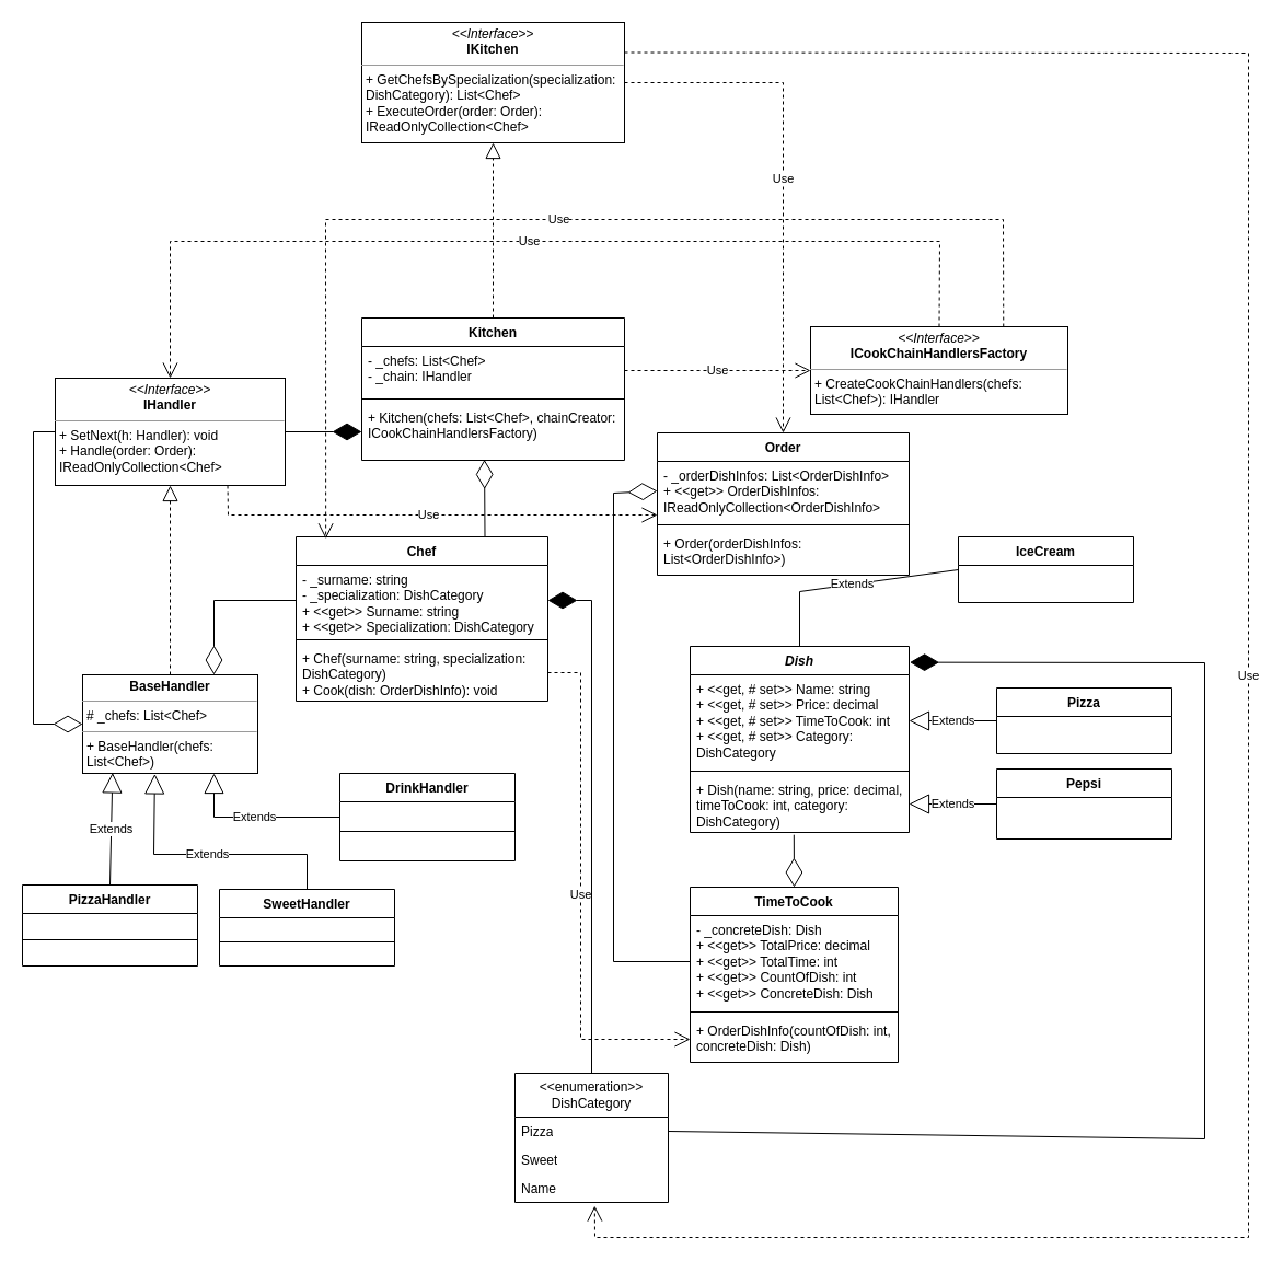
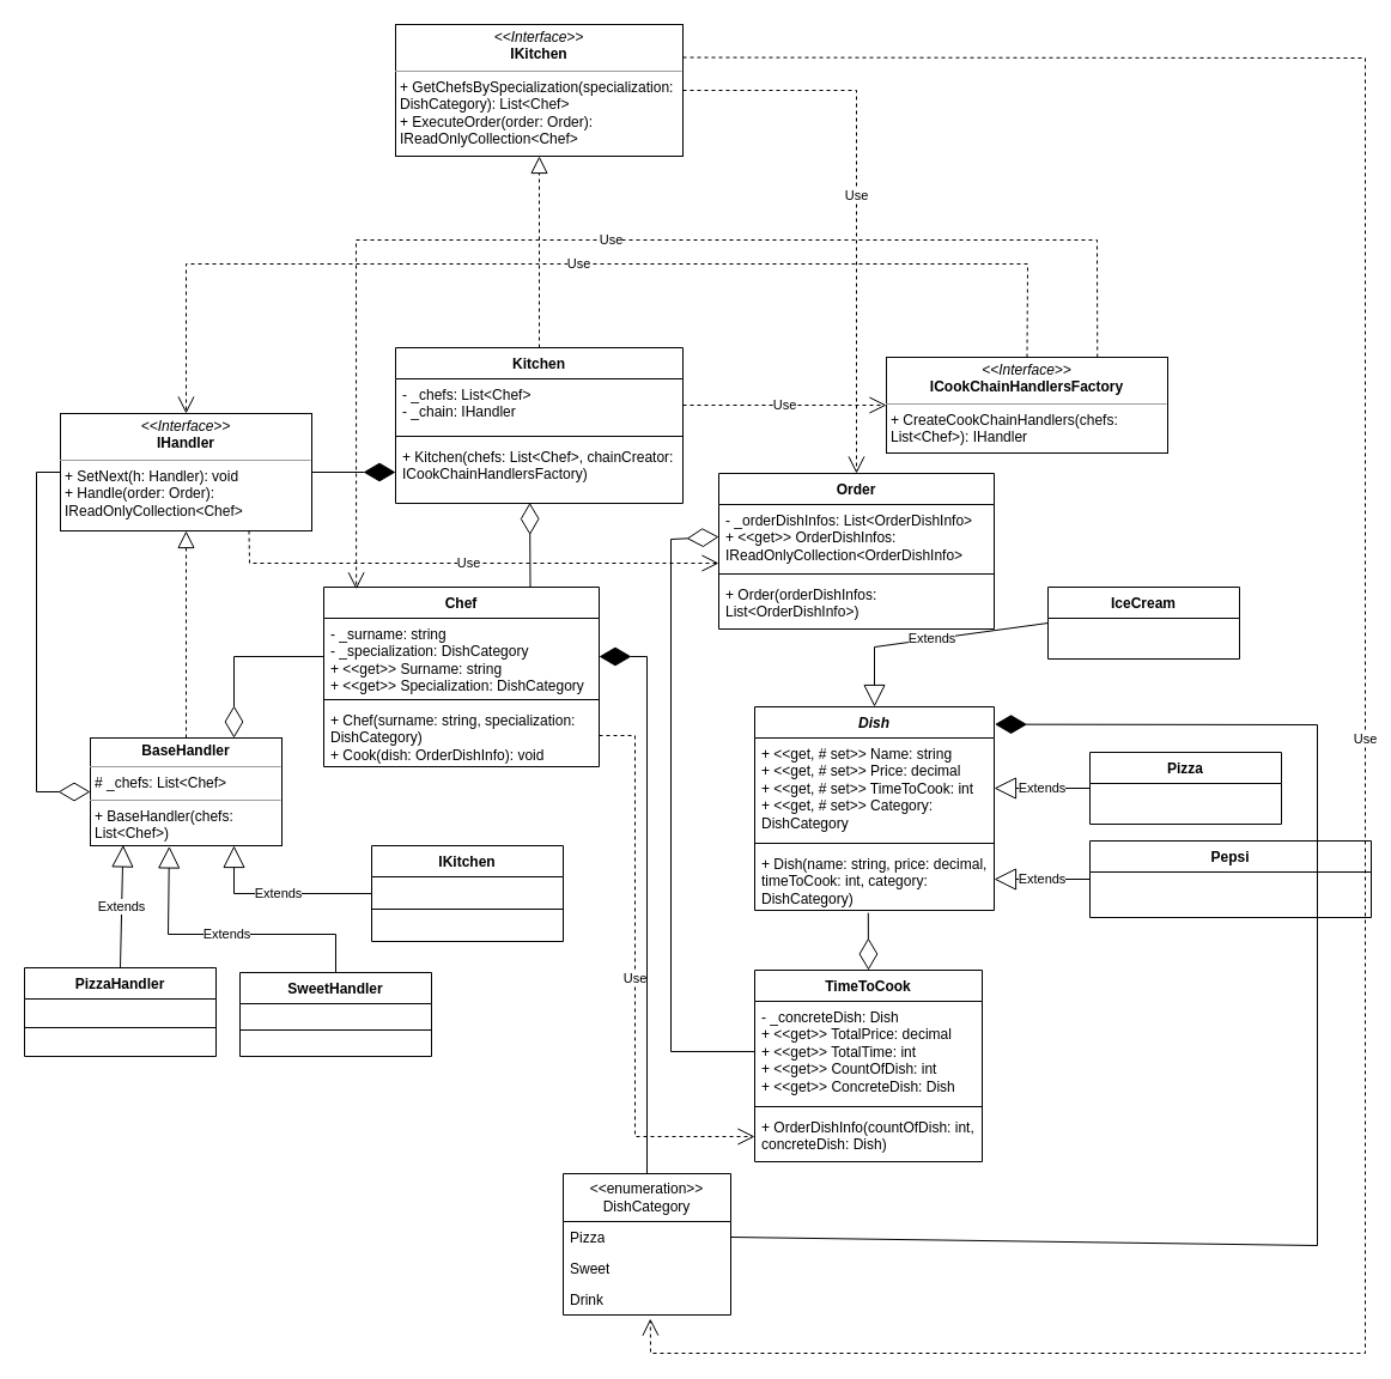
- <mxCell id="25" value="Extends" style="endArrow=none;endSize=16;endFill=0;html=1;rounded=0;exitX=0;exitY=0.5;exitDx=0;exitDy=0;entryX=0.5;entryY=0;entryDx=0;entryDy=0;" parent="1" source="21" target="40" edge="1"><mxGeometry width="160" relative="1" as="geometry"><mxPoint x="819.84" y="527.19" as="sourcePoint" /><mxPoint x="700" y="560" as="targetPoint" /><Array as="points"><mxPoint x="730" y="540" /></Array></mxGeometry></mxCell>
+ <mxCell id="25" value="Extends" style="endArrow=block;endSize=16;endFill=0;html=1;rounded=0;exitX=0;exitY=0.5;exitDx=0;exitDy=0;entryX=0.5;entryY=0;entryDx=0;entryDy=0;" parent="1" source="21" target="40" edge="1"><mxGeometry width="160" relative="1" as="geometry"><mxPoint x="819.84" y="527.19" as="sourcePoint" /><mxPoint x="700" y="560" as="targetPoint" /><Array as="points"><mxPoint x="730" y="540" /></Array></mxGeometry></mxCell>
- <mxCell id="8" value="DrinkHandler" style="swimlane;fontStyle=1;align=center;verticalAlign=top;childLayout=stackLayout;horizontal=1;startSize=26;horizontalStack=0;resizeParent=1;resizeParentMax=0;resizeLast=0;collapsible=1;marginBottom=0;whiteSpace=wrap;html=1;" parent="1" vertex="1"><mxGeometry x="310" y="706" width="160" height="80" as="geometry" /></mxCell>
+ <mxCell id="8" value="IKitchen" style="swimlane;fontStyle=1;align=center;verticalAlign=top;childLayout=stackLayout;horizontal=1;startSize=26;horizontalStack=0;resizeParent=1;resizeParentMax=0;resizeLast=0;collapsible=1;marginBottom=0;whiteSpace=wrap;html=1;" parent="1" vertex="1"><mxGeometry x="310" y="706" width="160" height="80" as="geometry" /></mxCell>
- <mxCell id="22" value="Pepsi" style="swimlane;fontStyle=1;align=center;verticalAlign=top;childLayout=stackLayout;horizontal=1;startSize=26;horizontalStack=0;resizeParent=1;resizeParentMax=0;resizeLast=0;collapsible=1;marginBottom=0;whiteSpace=wrap;html=1;" parent="1" vertex="1"><mxGeometry x="910" y="702" width="160" height="64" as="geometry" /></mxCell>
+ <mxCell id="22" value="Pepsi" style="swimlane;fontStyle=1;align=center;verticalAlign=top;childLayout=stackLayout;horizontal=1;startSize=26;horizontalStack=0;resizeParent=1;resizeParentMax=0;resizeLast=0;collapsible=1;marginBottom=0;whiteSpace=wrap;html=1;" parent="1" vertex="1"><mxGeometry x="910" y="702" width="235" height="64" as="geometry" /></mxCell>
- <mxCell id="30" value="Name" style="text;strokeColor=none;fillColor=none;align=left;verticalAlign=top;spacingLeft=4;spacingRight=4;overflow=hidden;rotatable=0;points=[[0,0.5],[1,0.5]];portConstraint=eastwest;whiteSpace=wrap;html=1;" parent="27" vertex="1"><mxGeometry y="92" width="140" height="26" as="geometry" /></mxCell>
+ <mxCell id="30" value="Drink" style="text;strokeColor=none;fillColor=none;align=left;verticalAlign=top;spacingLeft=4;spacingRight=4;overflow=hidden;rotatable=0;points=[[0,0.5],[1,0.5]];portConstraint=eastwest;whiteSpace=wrap;html=1;" parent="27" vertex="1"><mxGeometry y="92" width="140" height="26" as="geometry" /></mxCell>
